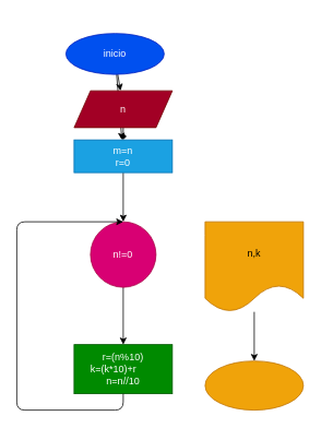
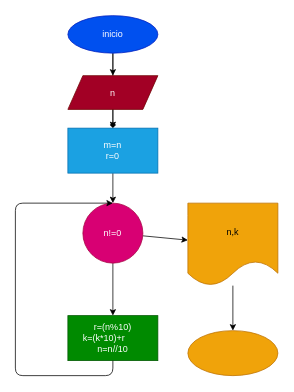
- <mxCell id="4" value="inicio" style="ellipse;whiteSpace=wrap;html=1;fillColor=#0050ef;fontColor=#ffffff;strokeColor=#001DBC;" vertex="1" parent="1"><mxGeometry x="80" y="40" width="120" height="50" as="geometry" /></mxCell>
+ <mxCell id="4" value="inicio" style="ellipse;whiteSpace=wrap;html=1;fillColor=#0050ef;fontColor=#ffffff;strokeColor=#001DBC;" vertex="1" parent="1"><mxGeometry x="90" y="20" width="120" height="50" as="geometry" /></mxCell>
- <mxCell id="6" value="n" style="shape=parallelogram;perimeter=parallelogramPerimeter;whiteSpace=wrap;html=1;fixedSize=1;fillColor=#a20025;fontColor=#ffffff;strokeColor=#6F0000;" vertex="1" parent="1"><mxGeometry x="90" y="110" width="120" height="45" as="geometry" /></mxCell>
+ <mxCell id="6" value="n" style="shape=parallelogram;perimeter=parallelogramPerimeter;whiteSpace=wrap;html=1;fixedSize=1;fillColor=#a20025;fontColor=#ffffff;strokeColor=#6F0000;" vertex="1" parent="1"><mxGeometry x="90" y="100" width="120" height="45" as="geometry" /></mxCell>
- <mxCell id="8" value="m=n&lt;br&gt;r=0" style="whiteSpace=wrap;html=1;fillColor=#1ba1e2;fontColor=#ffffff;strokeColor=#006EAF;" vertex="1" parent="1"><mxGeometry x="90" y="170" width="120" height="40" as="geometry" /></mxCell>
+ <mxCell id="8" value="m=n&lt;br&gt;r=0" style="whiteSpace=wrap;html=1;fillColor=#1ba1e2;fontColor=#ffffff;strokeColor=#006EAF;" vertex="1" parent="1"><mxGeometry x="90" y="170" width="120" height="60" as="geometry" /></mxCell>
+ <mxCell id="10" value="" style="edgeStyle=none;html=1;" edge="1" parent="1" source="11" target="15"><mxGeometry relative="1" as="geometry" /></mxCell>
